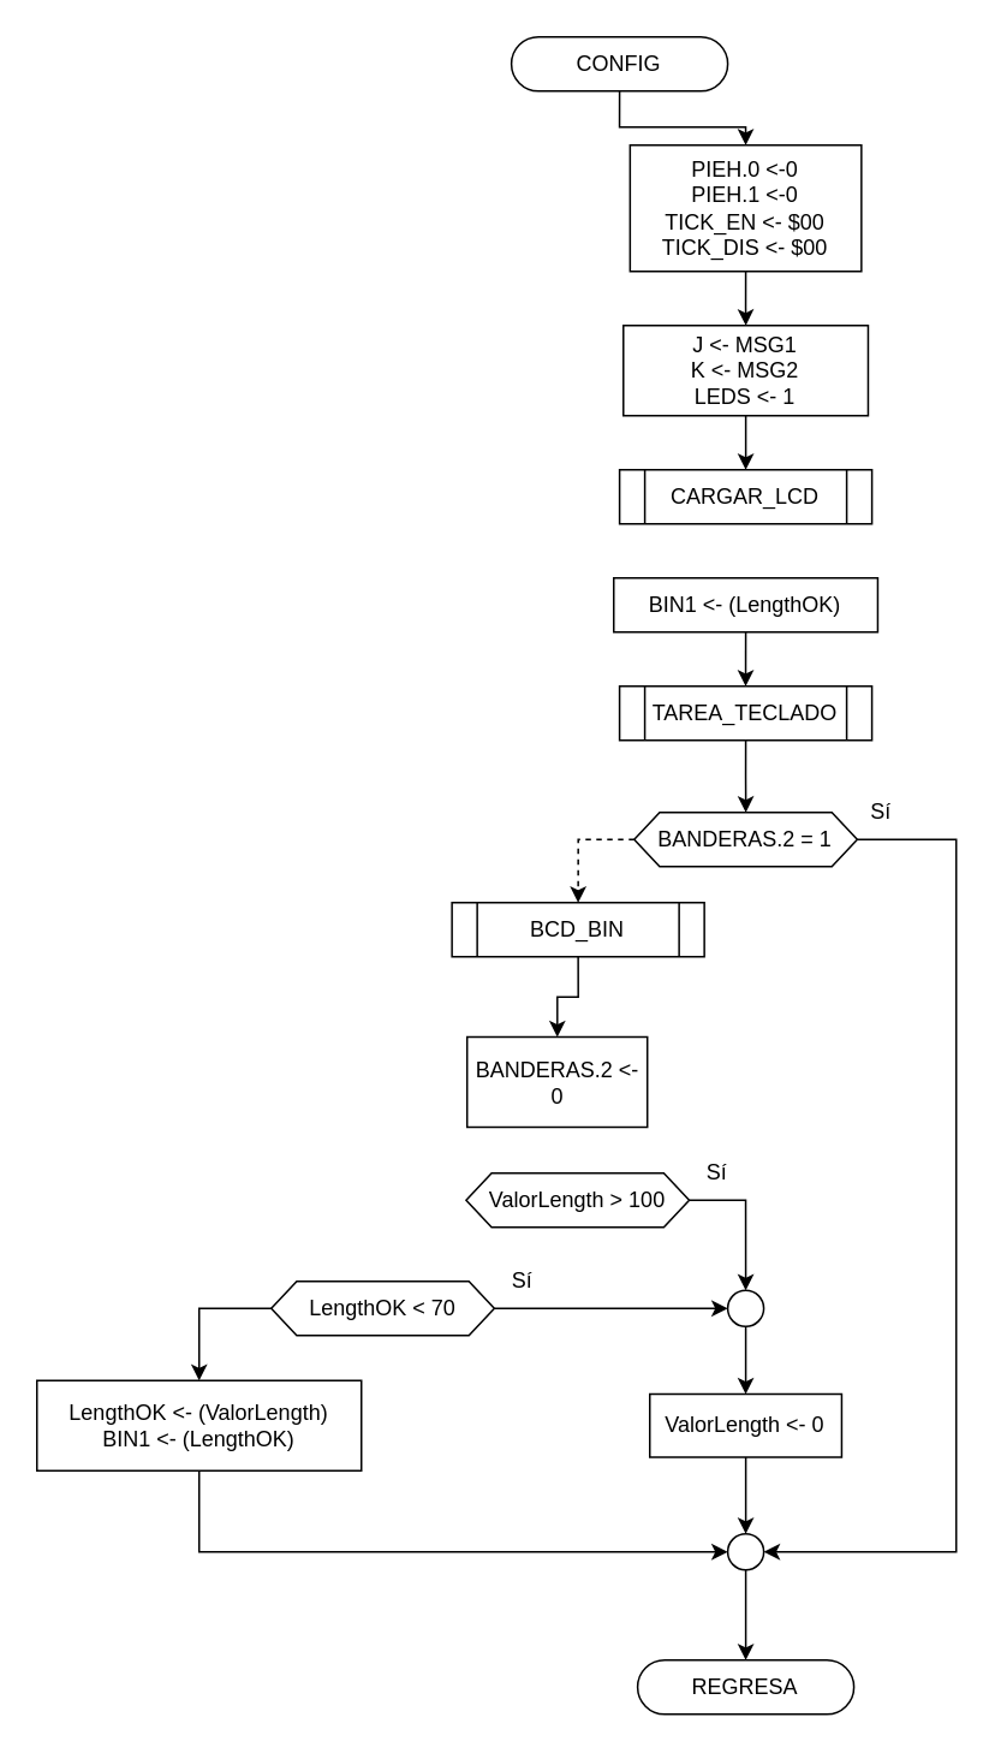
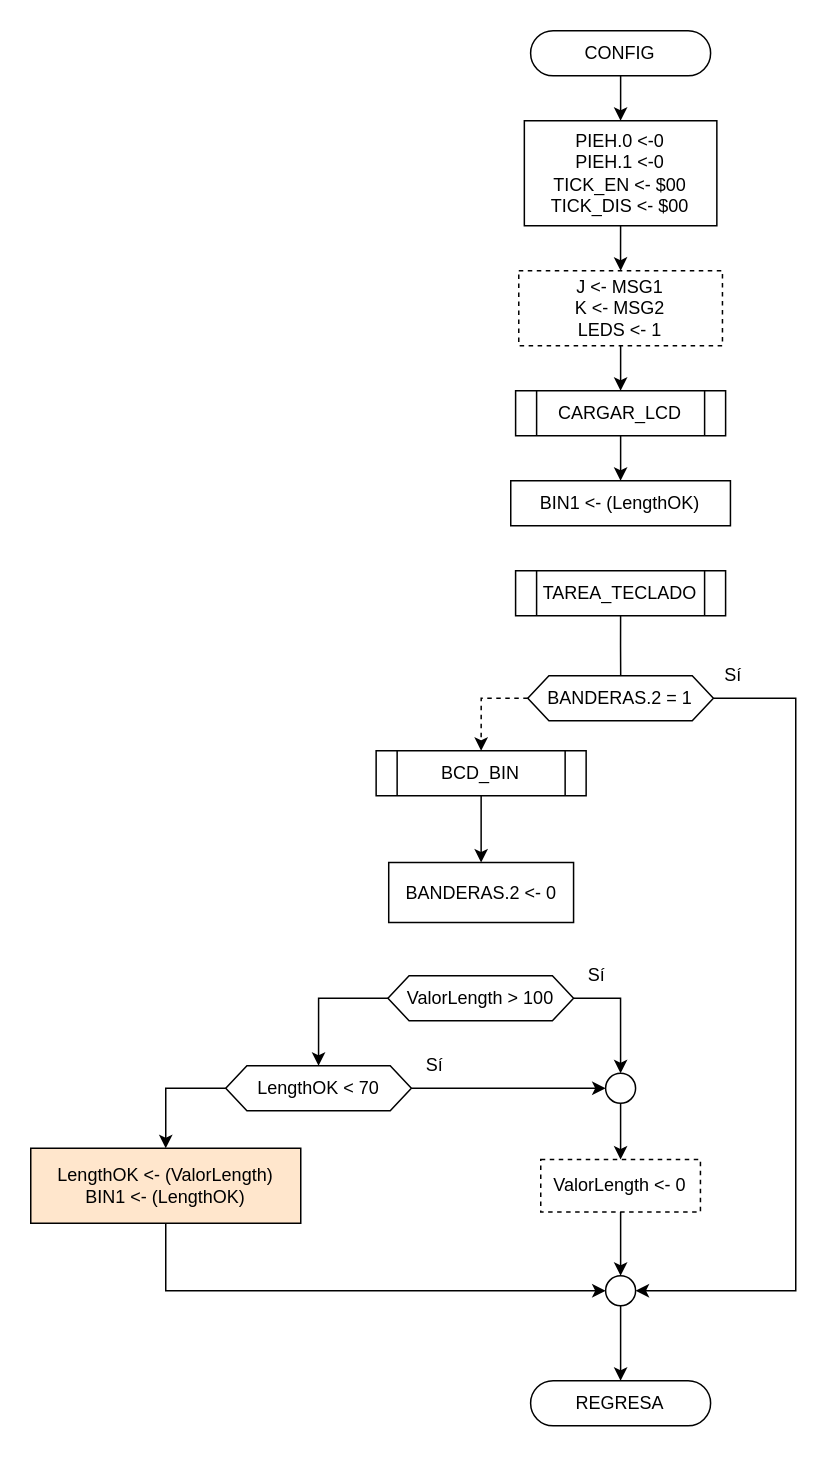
- <mxCell id="3" value="CONFIG" style="rounded=1;whiteSpace=wrap;html=1;fontSize=12;glass=0;strokeWidth=1;shadow=0;arcSize=50;" parent="1" vertex="1"><mxGeometry x="283.24" y="20" width="120" height="30" as="geometry" /></mxCell>
+ <mxCell id="3" value="CONFIG" style="rounded=1;whiteSpace=wrap;html=1;fontSize=12;glass=0;strokeWidth=1;shadow=0;arcSize=50;" parent="1" vertex="1"><mxGeometry x="353.24" y="20" width="120" height="30" as="geometry" /></mxCell>
- <mxCell id="5" value="J &amp;lt;- MSG1&lt;br&gt;K &amp;lt;- MSG2&lt;br&gt;LEDS &amp;lt;- 1" style="rounded=0;whiteSpace=wrap;html=1;" vertex="1" parent="1"><mxGeometry x="345.35" y="180" width="135.79" height="50" as="geometry" /></mxCell>
+ <mxCell id="5" value="J &amp;lt;- MSG1&lt;br&gt;K &amp;lt;- MSG2&lt;br&gt;LEDS &amp;lt;- 1" style="rounded=0;whiteSpace=wrap;html=1;dashed=1;" vertex="1" parent="1"><mxGeometry x="345.35" y="180" width="135.79" height="50" as="geometry" /></mxCell>
+ <mxCell id="31" style="edgeStyle=orthogonalEdgeStyle;rounded=0;orthogonalLoop=1;jettySize=auto;html=1;exitX=0.5;exitY=1;exitDx=0;exitDy=0;entryX=0.5;entryY=0;entryDx=0;entryDy=0;" edge="1" parent="1" source="32" target="34"><mxGeometry relative="1" as="geometry" /></mxCell>
- <mxCell id="33" style="edgeStyle=orthogonalEdgeStyle;rounded=0;orthogonalLoop=1;jettySize=auto;html=1;exitX=0.5;exitY=1;exitDx=0;exitDy=0;" edge="1" parent="1" source="34" target="30"><mxGeometry relative="1" as="geometry" /></mxCell>
- <mxCell id="29" style="edgeStyle=orthogonalEdgeStyle;rounded=0;orthogonalLoop=1;jettySize=auto;html=1;exitX=0.5;exitY=1;exitDx=0;exitDy=0;" edge="1" parent="1" source="30" target="8"><mxGeometry relative="1" as="geometry" /></mxCell>
+ <mxCell id="29" style="edgeStyle=orthogonalEdgeStyle;rounded=0;orthogonalLoop=1;jettySize=auto;html=1;exitX=0.5;exitY=1;exitDx=0;exitDy=0;endArrow=none;" edge="1" parent="1" source="30" target="8"><mxGeometry relative="1" as="geometry" /></mxCell>
- <mxCell id="11" value="BANDERAS.2 &amp;lt;- 0" style="rounded=0;whiteSpace=wrap;html=1;" parent="1" vertex="1"><mxGeometry x="258.65" y="574.5" width="100" height="50" as="geometry" /></mxCell>
+ <mxCell id="11" value="BANDERAS.2 &amp;lt;- 0" style="rounded=0;whiteSpace=wrap;html=1;" parent="1" vertex="1"><mxGeometry x="258.65" y="574.5" width="123.23" height="40" as="geometry" /></mxCell>
+ <mxCell id="12" style="edgeStyle=orthogonalEdgeStyle;rounded=0;orthogonalLoop=1;jettySize=auto;html=1;exitX=0;exitY=0.5;exitDx=0;exitDy=0;entryX=0.5;entryY=0;entryDx=0;entryDy=0;" parent="1" source="14" target="20" edge="1"><mxGeometry relative="1" as="geometry" /></mxCell>
- <mxCell id="28" value="LengthOK &amp;lt;- (ValorLength)&lt;br&gt;BIN1 &amp;lt;- (LengthOK)" style="rounded=0;whiteSpace=wrap;html=1;" parent="1" vertex="1"><mxGeometry x="20" y="765" width="180" height="50" as="geometry" /></mxCell>
+ <mxCell id="28" value="LengthOK &amp;lt;- (ValorLength)&lt;br&gt;BIN1 &amp;lt;- (LengthOK)" style="rounded=0;whiteSpace=wrap;html=1;fillColor=#ffe6cc;" parent="1" vertex="1"><mxGeometry x="20" y="765" width="180" height="50" as="geometry" /></mxCell>
- <mxCell id="24" value="ValorLength&amp;nbsp;&amp;lt;- 0" style="rounded=0;whiteSpace=wrap;html=1;" parent="1" vertex="1"><mxGeometry x="360" y="772.5" width="106.46" height="35" as="geometry" /></mxCell>
+ <mxCell id="24" value="ValorLength&amp;nbsp;&amp;lt;- 0" style="rounded=0;whiteSpace=wrap;html=1;dashed=1;" parent="1" vertex="1"><mxGeometry x="360" y="772.5" width="106.46" height="35" as="geometry" /></mxCell>
